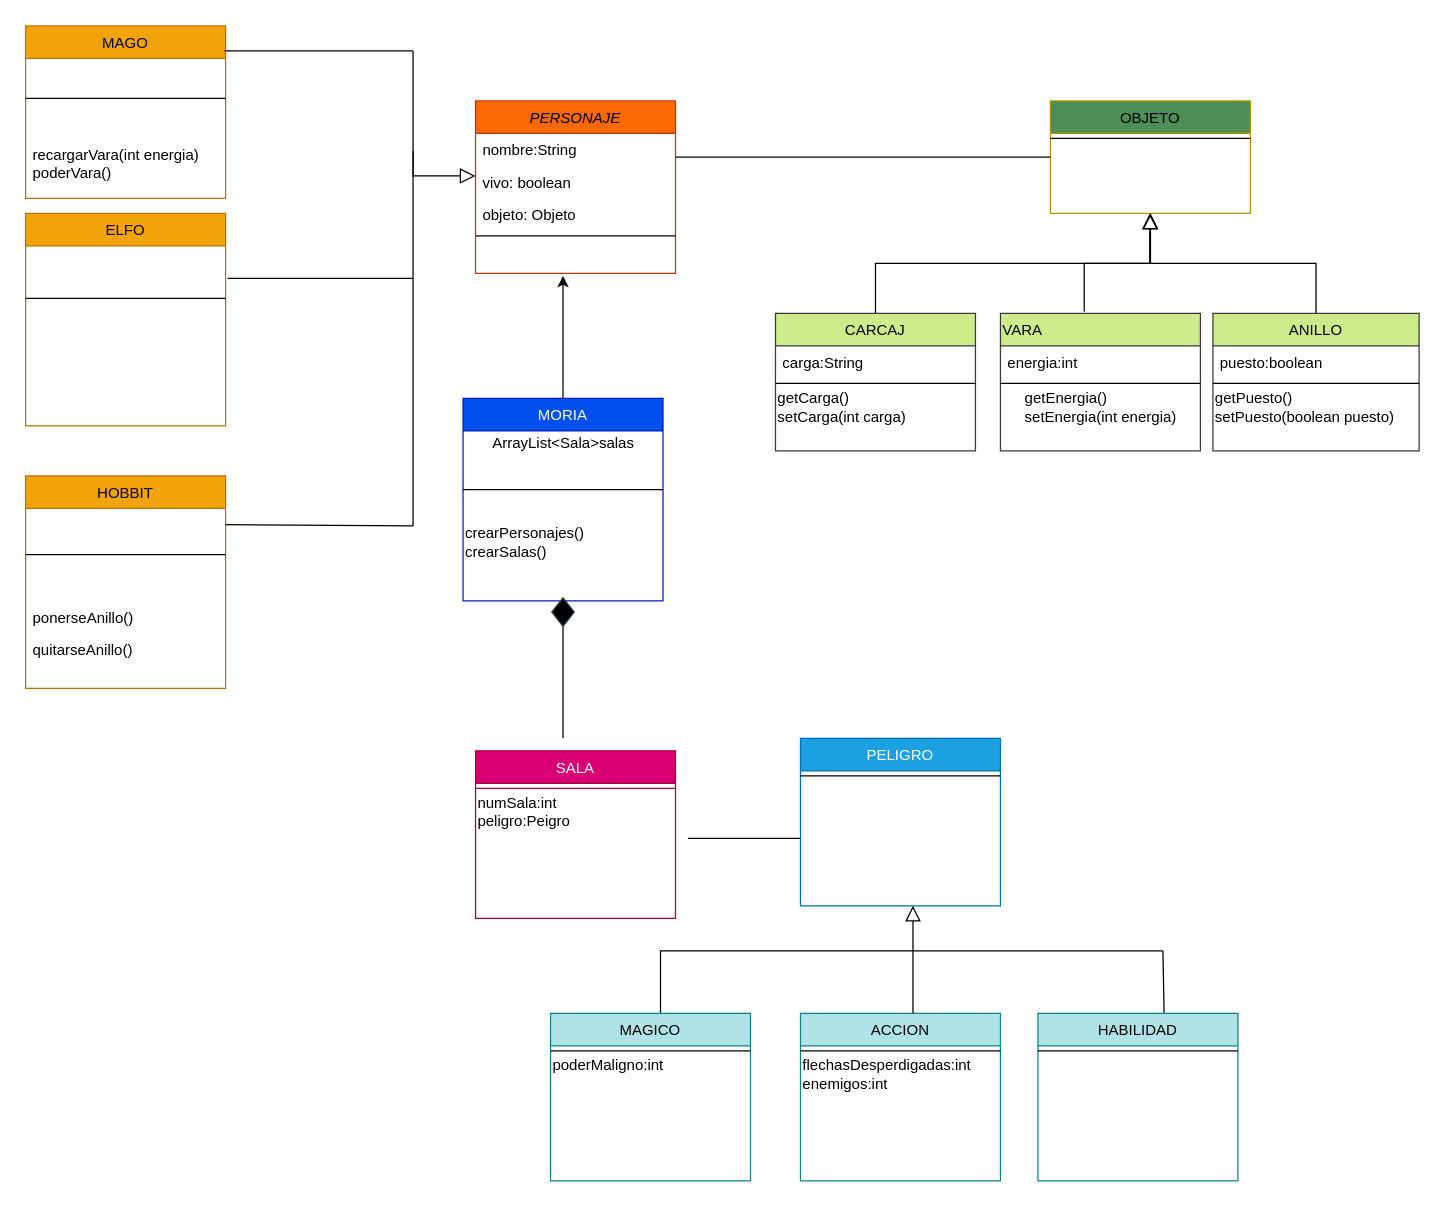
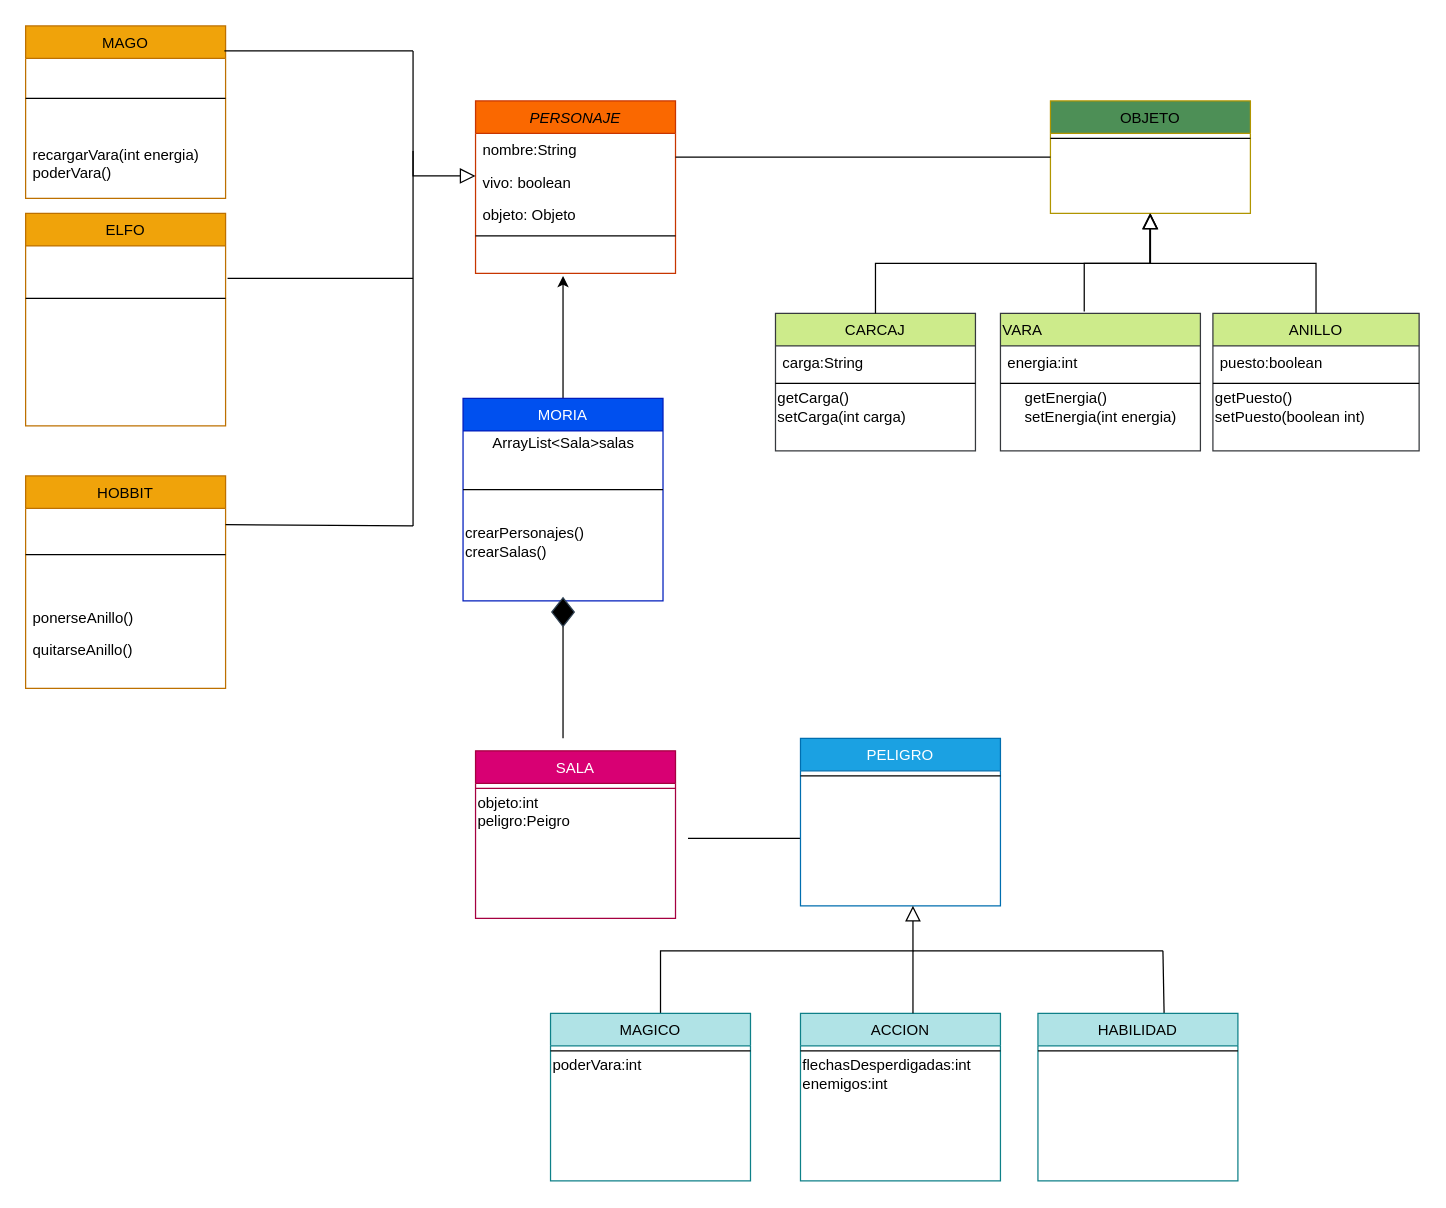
- <mxCell id="18" value="&lt;div align=&quot;left&quot;&gt;getPuesto()&lt;/div&gt;&lt;div align=&quot;left&quot;&gt;setPuesto(boolean puesto)&lt;br&gt;&lt;/div&gt;" style="text;html=1;align=left;verticalAlign=middle;resizable=0;points=[];autosize=1;strokeColor=none;fillColor=none;" vertex="1" parent="15"><mxGeometry y="60" width="165" height="30" as="geometry" /></mxCell>
+ <mxCell id="18" value="&lt;div align=&quot;left&quot;&gt;getPuesto()&lt;/div&gt;&lt;div align=&quot;left&quot;&gt;setPuesto(boolean int)&lt;br&gt;&lt;/div&gt;" style="text;html=1;align=left;verticalAlign=middle;resizable=0;points=[];autosize=1;strokeColor=none;fillColor=none;" vertex="1" parent="15"><mxGeometry y="60" width="165" height="30" as="geometry" /></mxCell>
- <mxCell id="58" value="&lt;div&gt;numSala:int&lt;/div&gt;&lt;div&gt;peligro:Peigro&lt;br&gt;&lt;/div&gt;" style="text;html=1;align=left;verticalAlign=middle;resizable=0;points=[];autosize=1;strokeColor=none;fillColor=none;" vertex="1" parent="56"><mxGeometry y="34" width="160" height="30" as="geometry" /></mxCell>
+ <mxCell id="58" value="&lt;div&gt;objeto:int&lt;/div&gt;&lt;div&gt;peligro:Peigro&lt;br&gt;&lt;/div&gt;" style="text;html=1;align=left;verticalAlign=middle;resizable=0;points=[];autosize=1;strokeColor=none;fillColor=none;" vertex="1" parent="56"><mxGeometry y="34" width="160" height="30" as="geometry" /></mxCell>
- <mxCell id="61" value="&lt;div&gt;poderMaligno:int&lt;br&gt;&lt;/div&gt;&lt;div&gt;&lt;br&gt;&lt;/div&gt;" style="text;html=1;align=left;verticalAlign=middle;resizable=0;points=[];autosize=1;strokeColor=none;fillColor=none;" vertex="1" parent="59"><mxGeometry y="34" width="160" height="30" as="geometry" /></mxCell>
+ <mxCell id="61" value="&lt;div&gt;poderVara:int&lt;br&gt;&lt;/div&gt;&lt;div&gt;&lt;br&gt;&lt;/div&gt;" style="text;html=1;align=left;verticalAlign=middle;resizable=0;points=[];autosize=1;strokeColor=none;fillColor=none;" vertex="1" parent="59"><mxGeometry y="34" width="160" height="30" as="geometry" /></mxCell>
